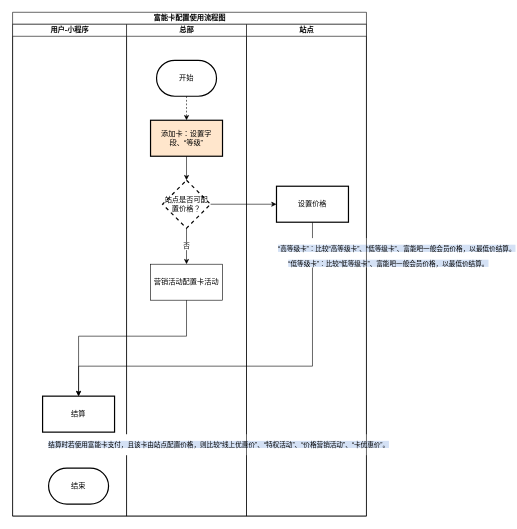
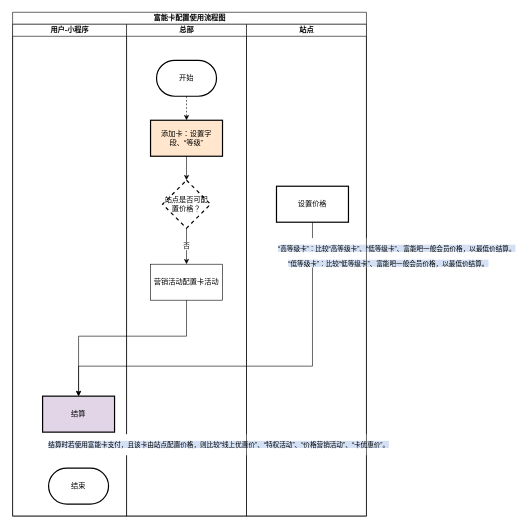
- <mxCell id="15" value="" style="edgeStyle=orthogonalEdgeStyle;rounded=0;orthogonalLoop=1;jettySize=auto;html=1;" parent="2" source="8" target="20" edge="1"><mxGeometry relative="1" as="geometry" /></mxCell>
- <mxCell id="4" value="结算" style="whiteSpace=wrap;html=1;strokeWidth=2;" parent="3" vertex="1"><mxGeometry x="50" y="620" width="120" height="60" as="geometry" /></mxCell>
+ <mxCell id="4" value="结算" style="whiteSpace=wrap;html=1;strokeWidth=2;fillColor=#e1d5e7;" parent="3" vertex="1"><mxGeometry x="50" y="620" width="120" height="60" as="geometry" /></mxCell>
